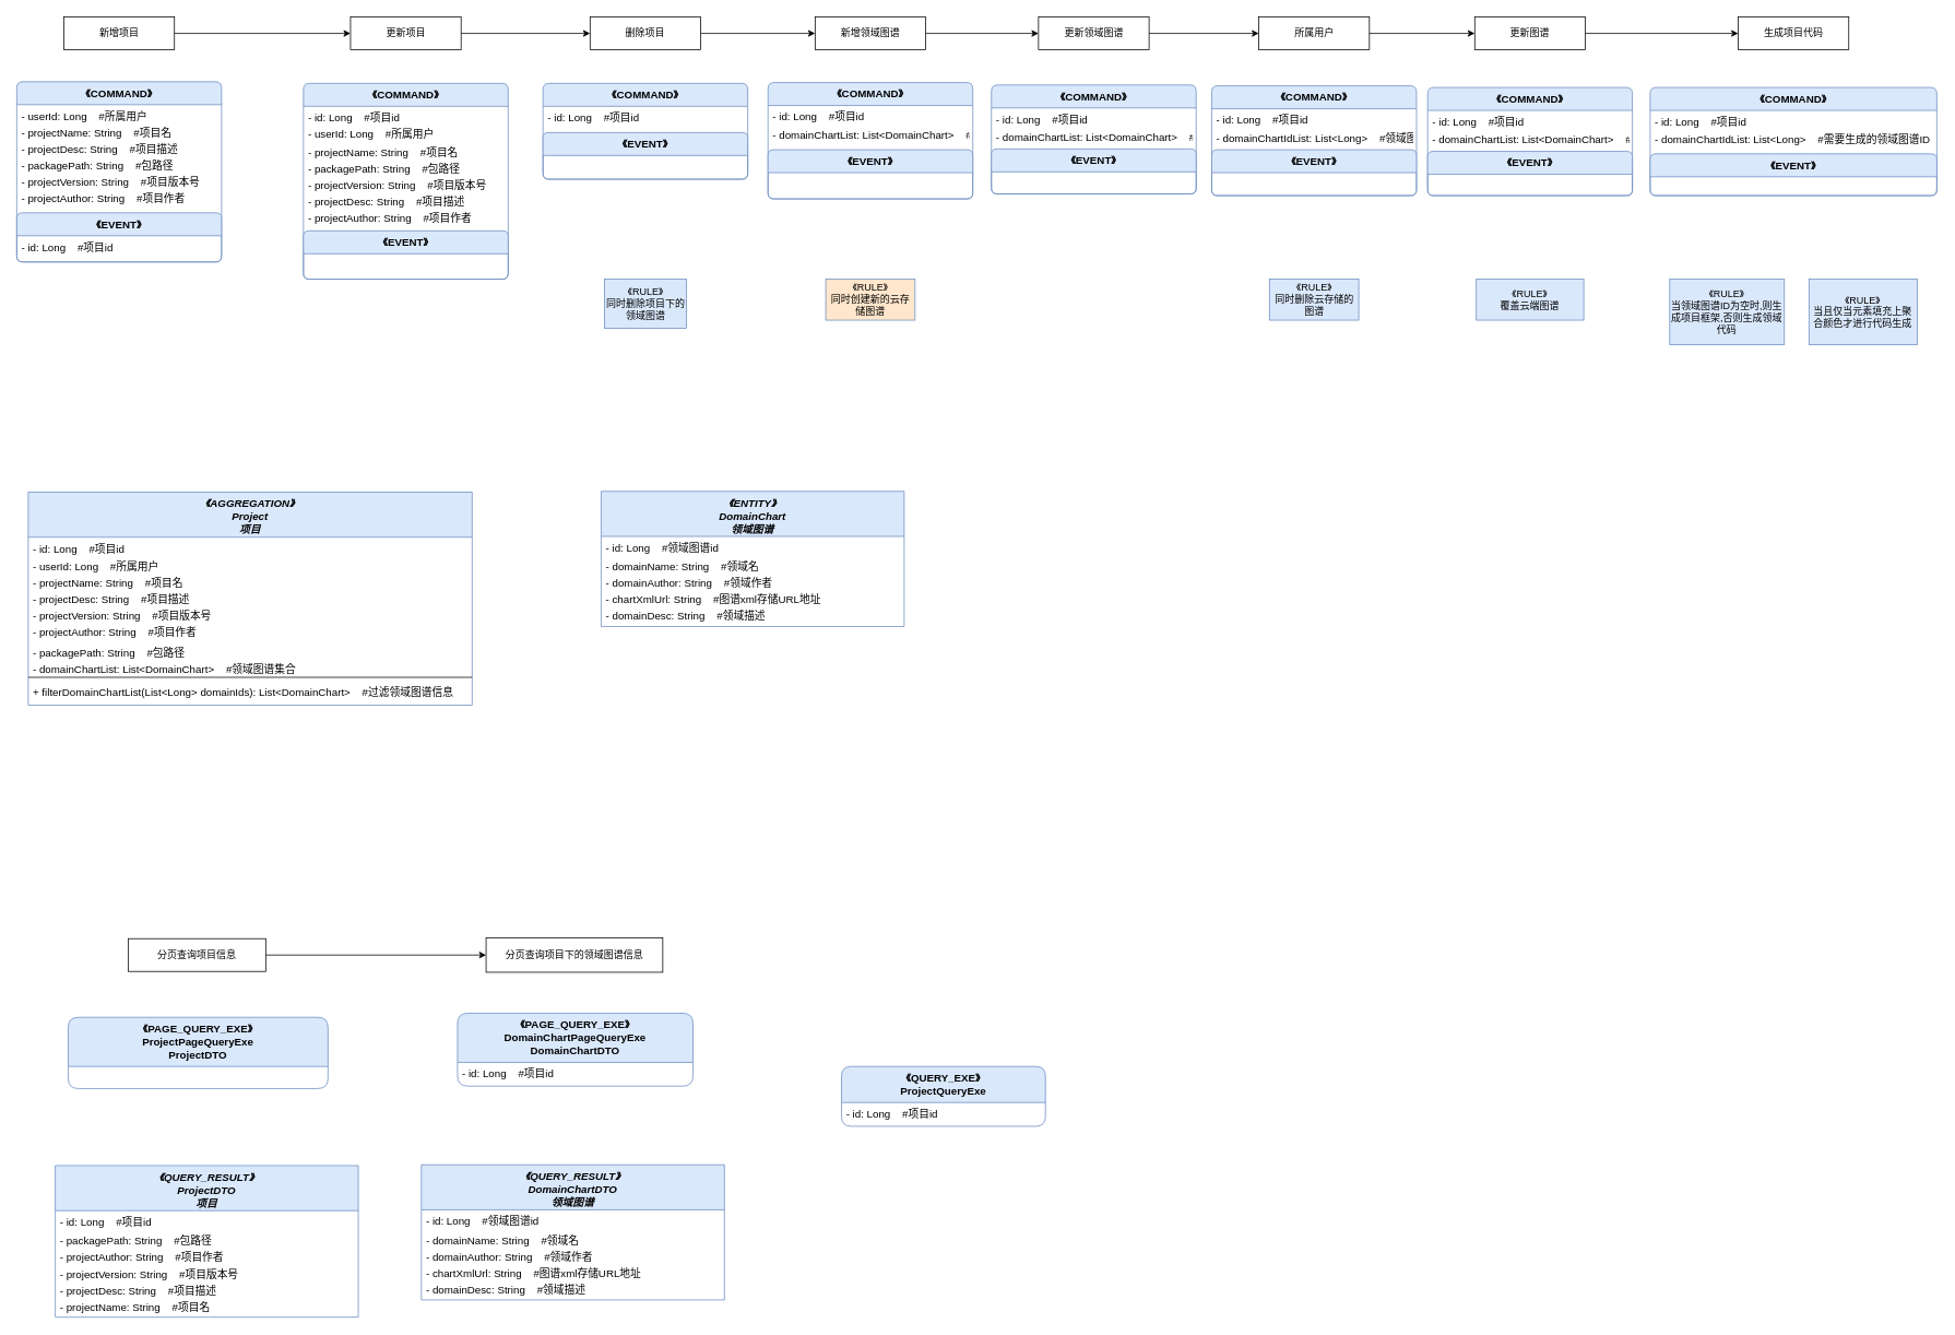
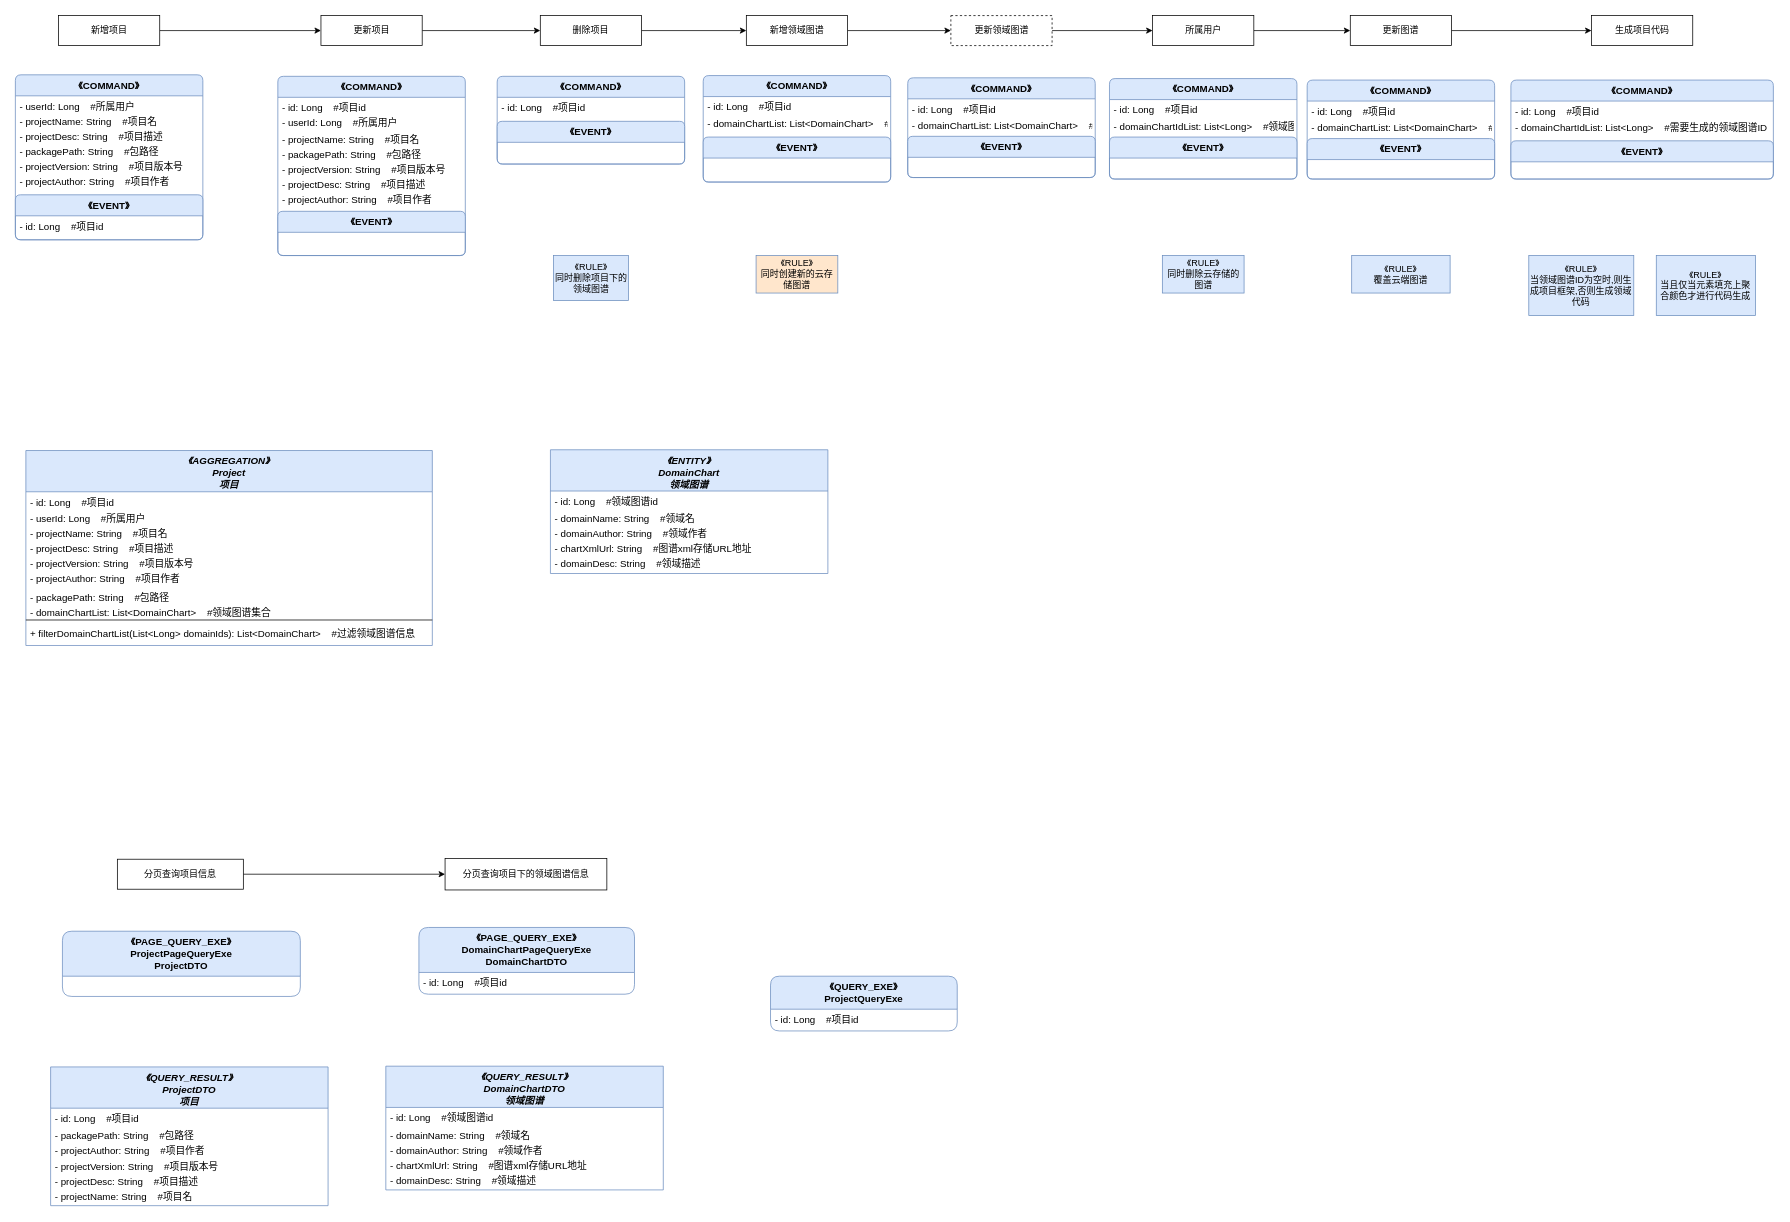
- <mxCell id="10" value="更新领域图谱" style="rounded=0;whiteSpace=wrap;html=1;shadow=0;glass=0;sketch=0;fillStyle=auto;strokeWidth=1;metaEdit=1;resizable=1;rotatable=0;snapToPoint=0;connectable=1;absoluteArcSize=0;noLabel=0;labelPadding=0;allowArrows=1;recursiveResize=1;expand=1;editable=1;movable=1;deletable=1;fixDash=0;collapsible=0;portConstraintRotation=0;points=[[0,0.5,0,0,0],[1,0.5,0,0,0]];backgroundOutline=0;resizeHeight=1;resizeWidth=1;" parent="1" vertex="1"><mxGeometry x="1267.5" y="20" width="135" height="40" as="geometry" /></mxCell>
+ <mxCell id="10" value="更新领域图谱" style="rounded=0;whiteSpace=wrap;html=1;shadow=0;glass=0;sketch=0;fillStyle=auto;strokeWidth=1;metaEdit=1;resizable=1;rotatable=0;snapToPoint=0;connectable=1;absoluteArcSize=0;noLabel=0;labelPadding=0;allowArrows=1;recursiveResize=1;expand=1;editable=1;movable=1;deletable=1;fixDash=0;collapsible=0;portConstraintRotation=0;points=[[0,0.5,0,0,0],[1,0.5,0,0,0]];backgroundOutline=0;resizeHeight=1;resizeWidth=1;dashed=1;" parent="1" vertex="1"><mxGeometry x="1267.5" y="20" width="135" height="40" as="geometry" /></mxCell>
